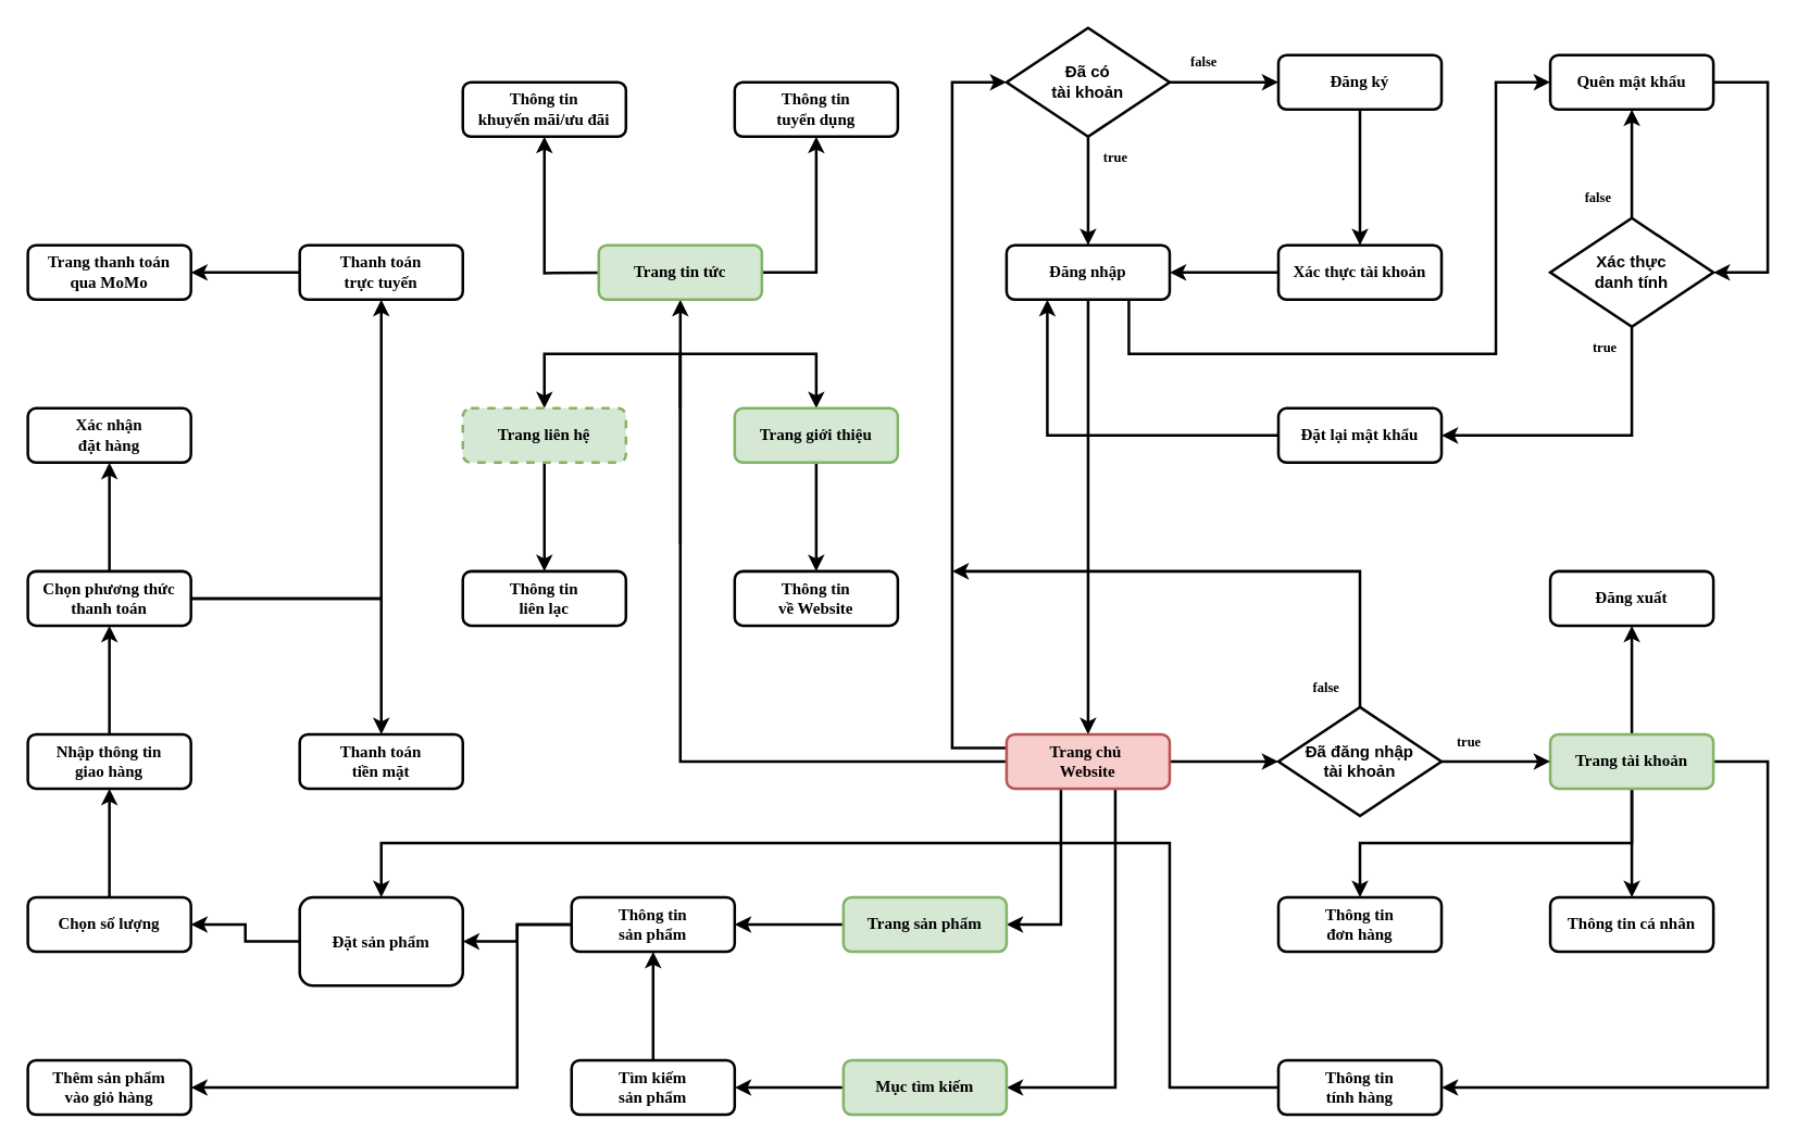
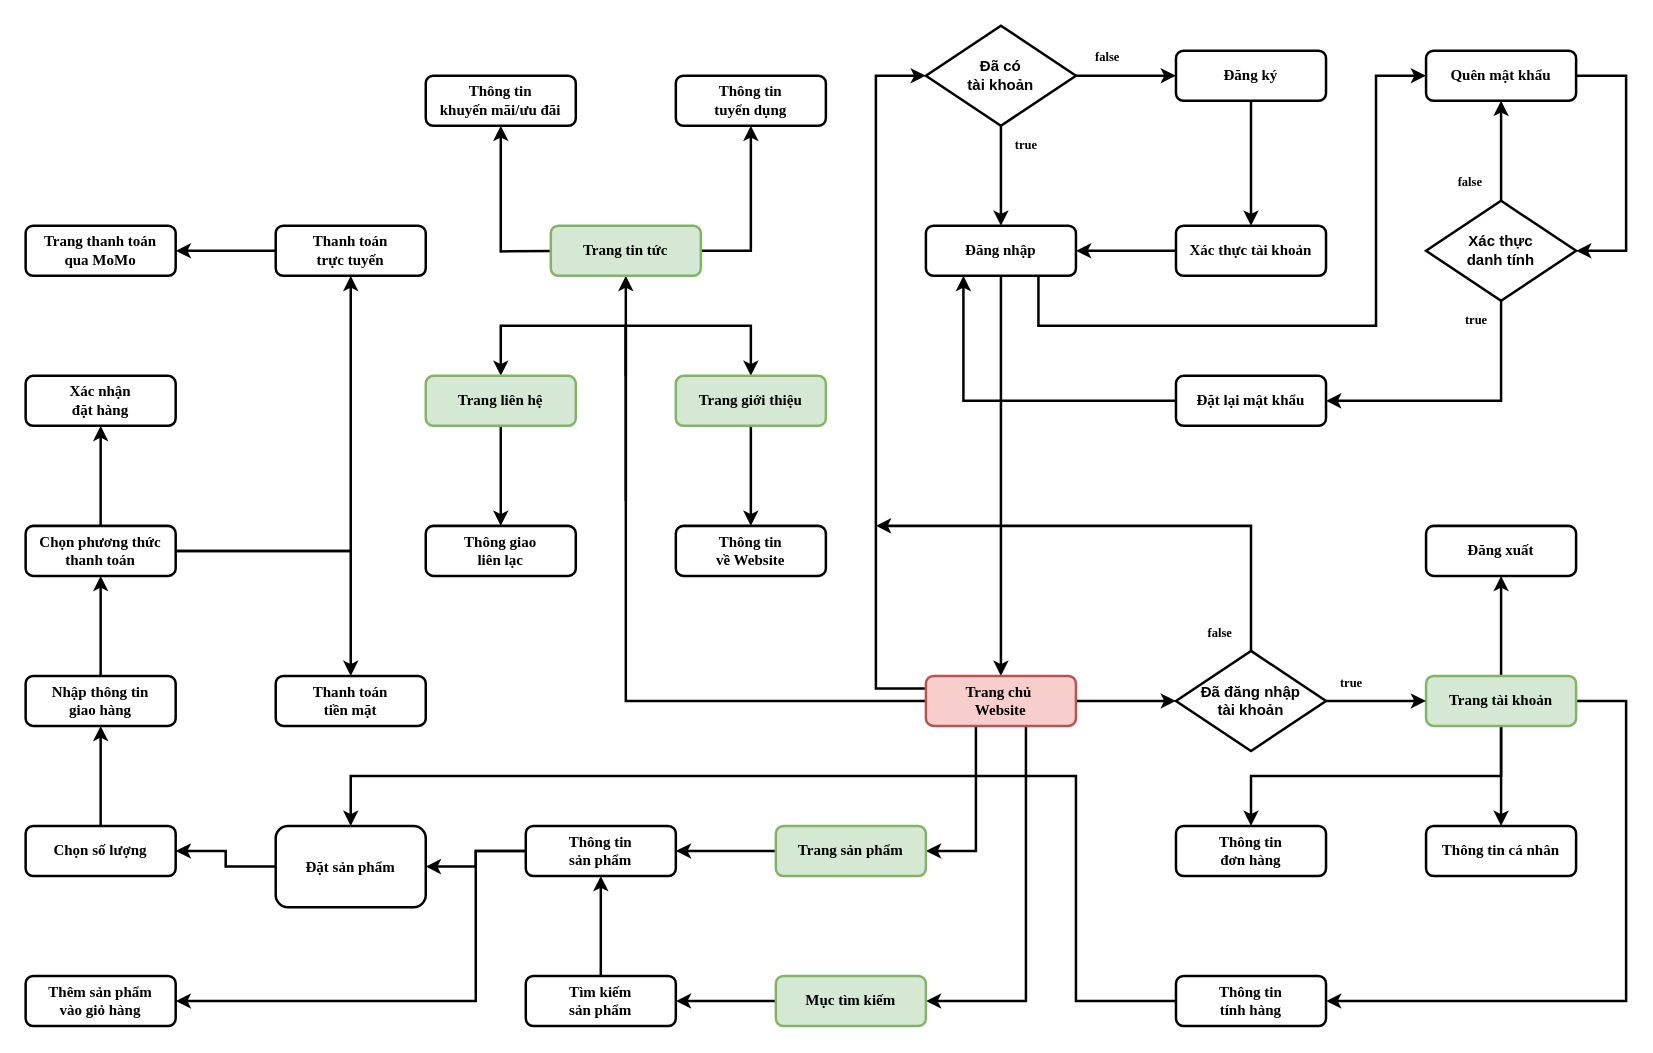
- <mxCell id="38" value="Trang liên hệ" style="rounded=1;whiteSpace=wrap;html=1;strokeWidth=2;fontFamily=Tahoma;fontStyle=1;fillColor=#d5e8d4;strokeColor=#82b366;dashed=1;" parent="1" vertex="1"><mxGeometry x="340" y="300" width="120" height="40" as="geometry" /></mxCell>
+ <mxCell id="38" value="Trang liên hệ" style="rounded=1;whiteSpace=wrap;html=1;strokeWidth=2;fontFamily=Tahoma;fontStyle=1;fillColor=#d5e8d4;strokeColor=#82b366;" parent="1" vertex="1"><mxGeometry x="340" y="300" width="120" height="40" as="geometry" /></mxCell>
- <mxCell id="48" value="Thông tin&lt;br&gt;liên lạc" style="rounded=1;whiteSpace=wrap;html=1;strokeWidth=2;fontFamily=Tahoma;fontStyle=1" parent="1" vertex="1"><mxGeometry x="340" y="420" width="120" height="40" as="geometry" /></mxCell>
+ <mxCell id="48" value="Thông giao&lt;br&gt;liên lạc" style="rounded=1;whiteSpace=wrap;html=1;strokeWidth=2;fontFamily=Tahoma;fontStyle=1" parent="1" vertex="1"><mxGeometry x="340" y="420" width="120" height="40" as="geometry" /></mxCell>
